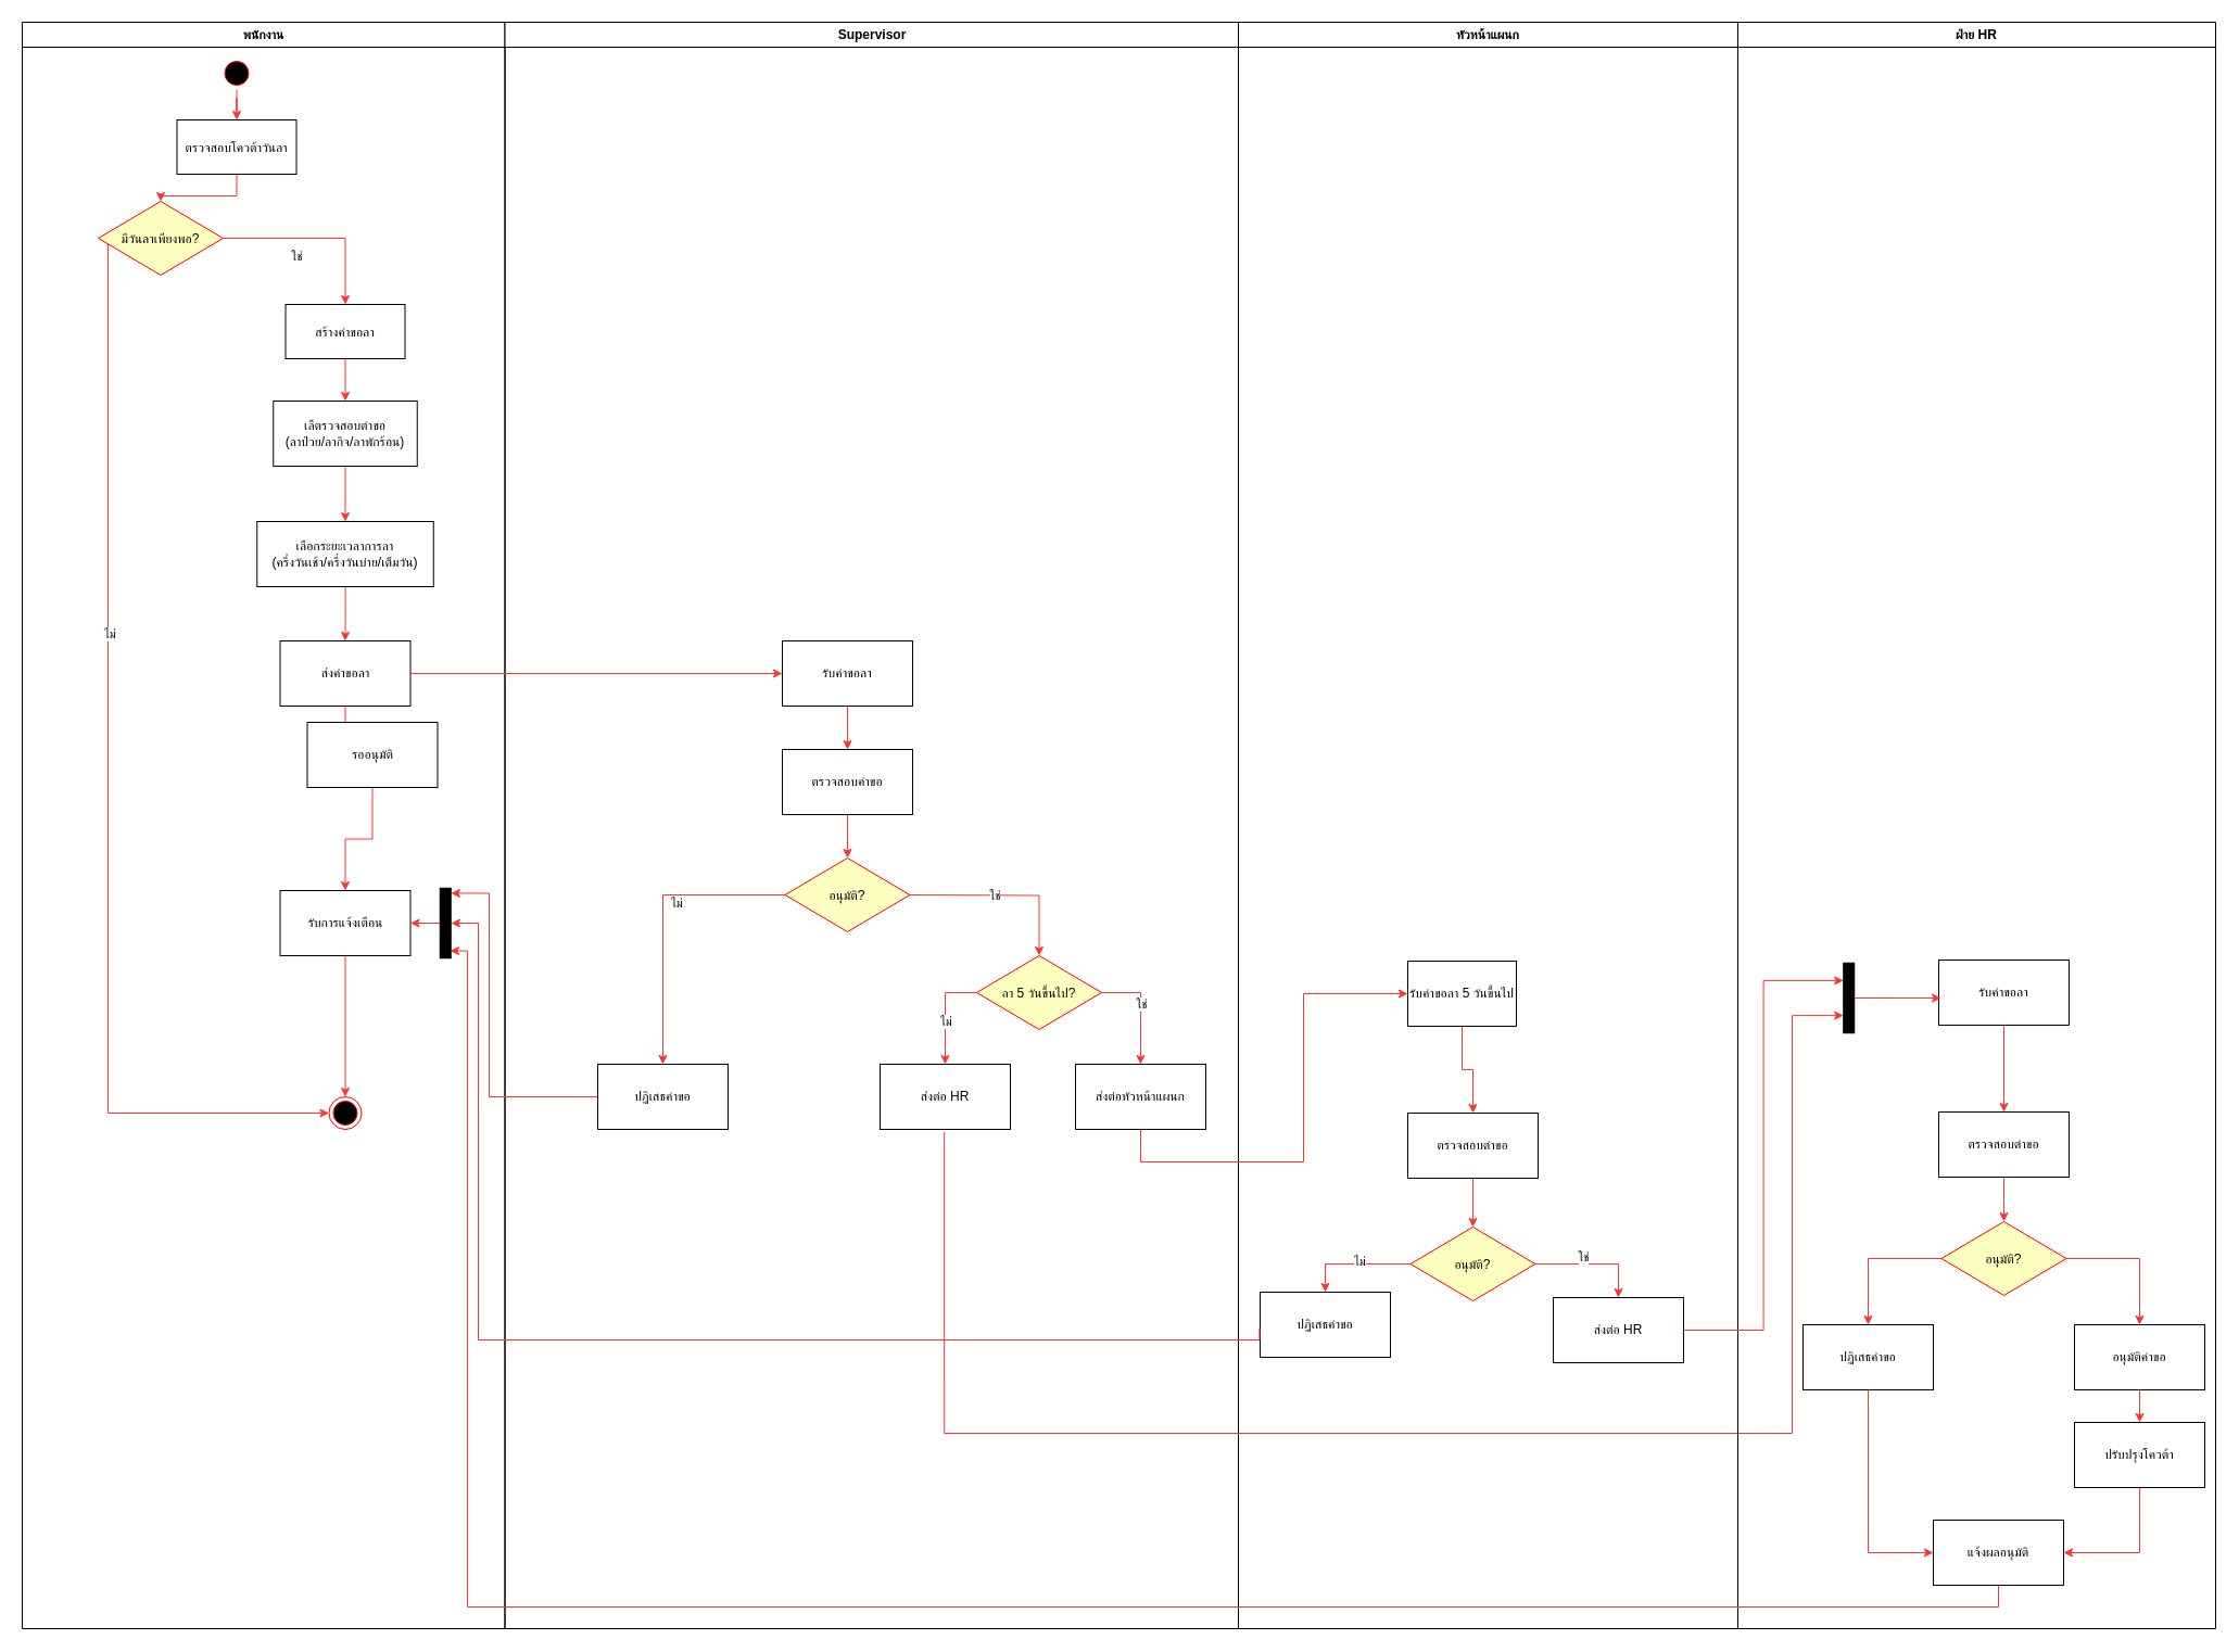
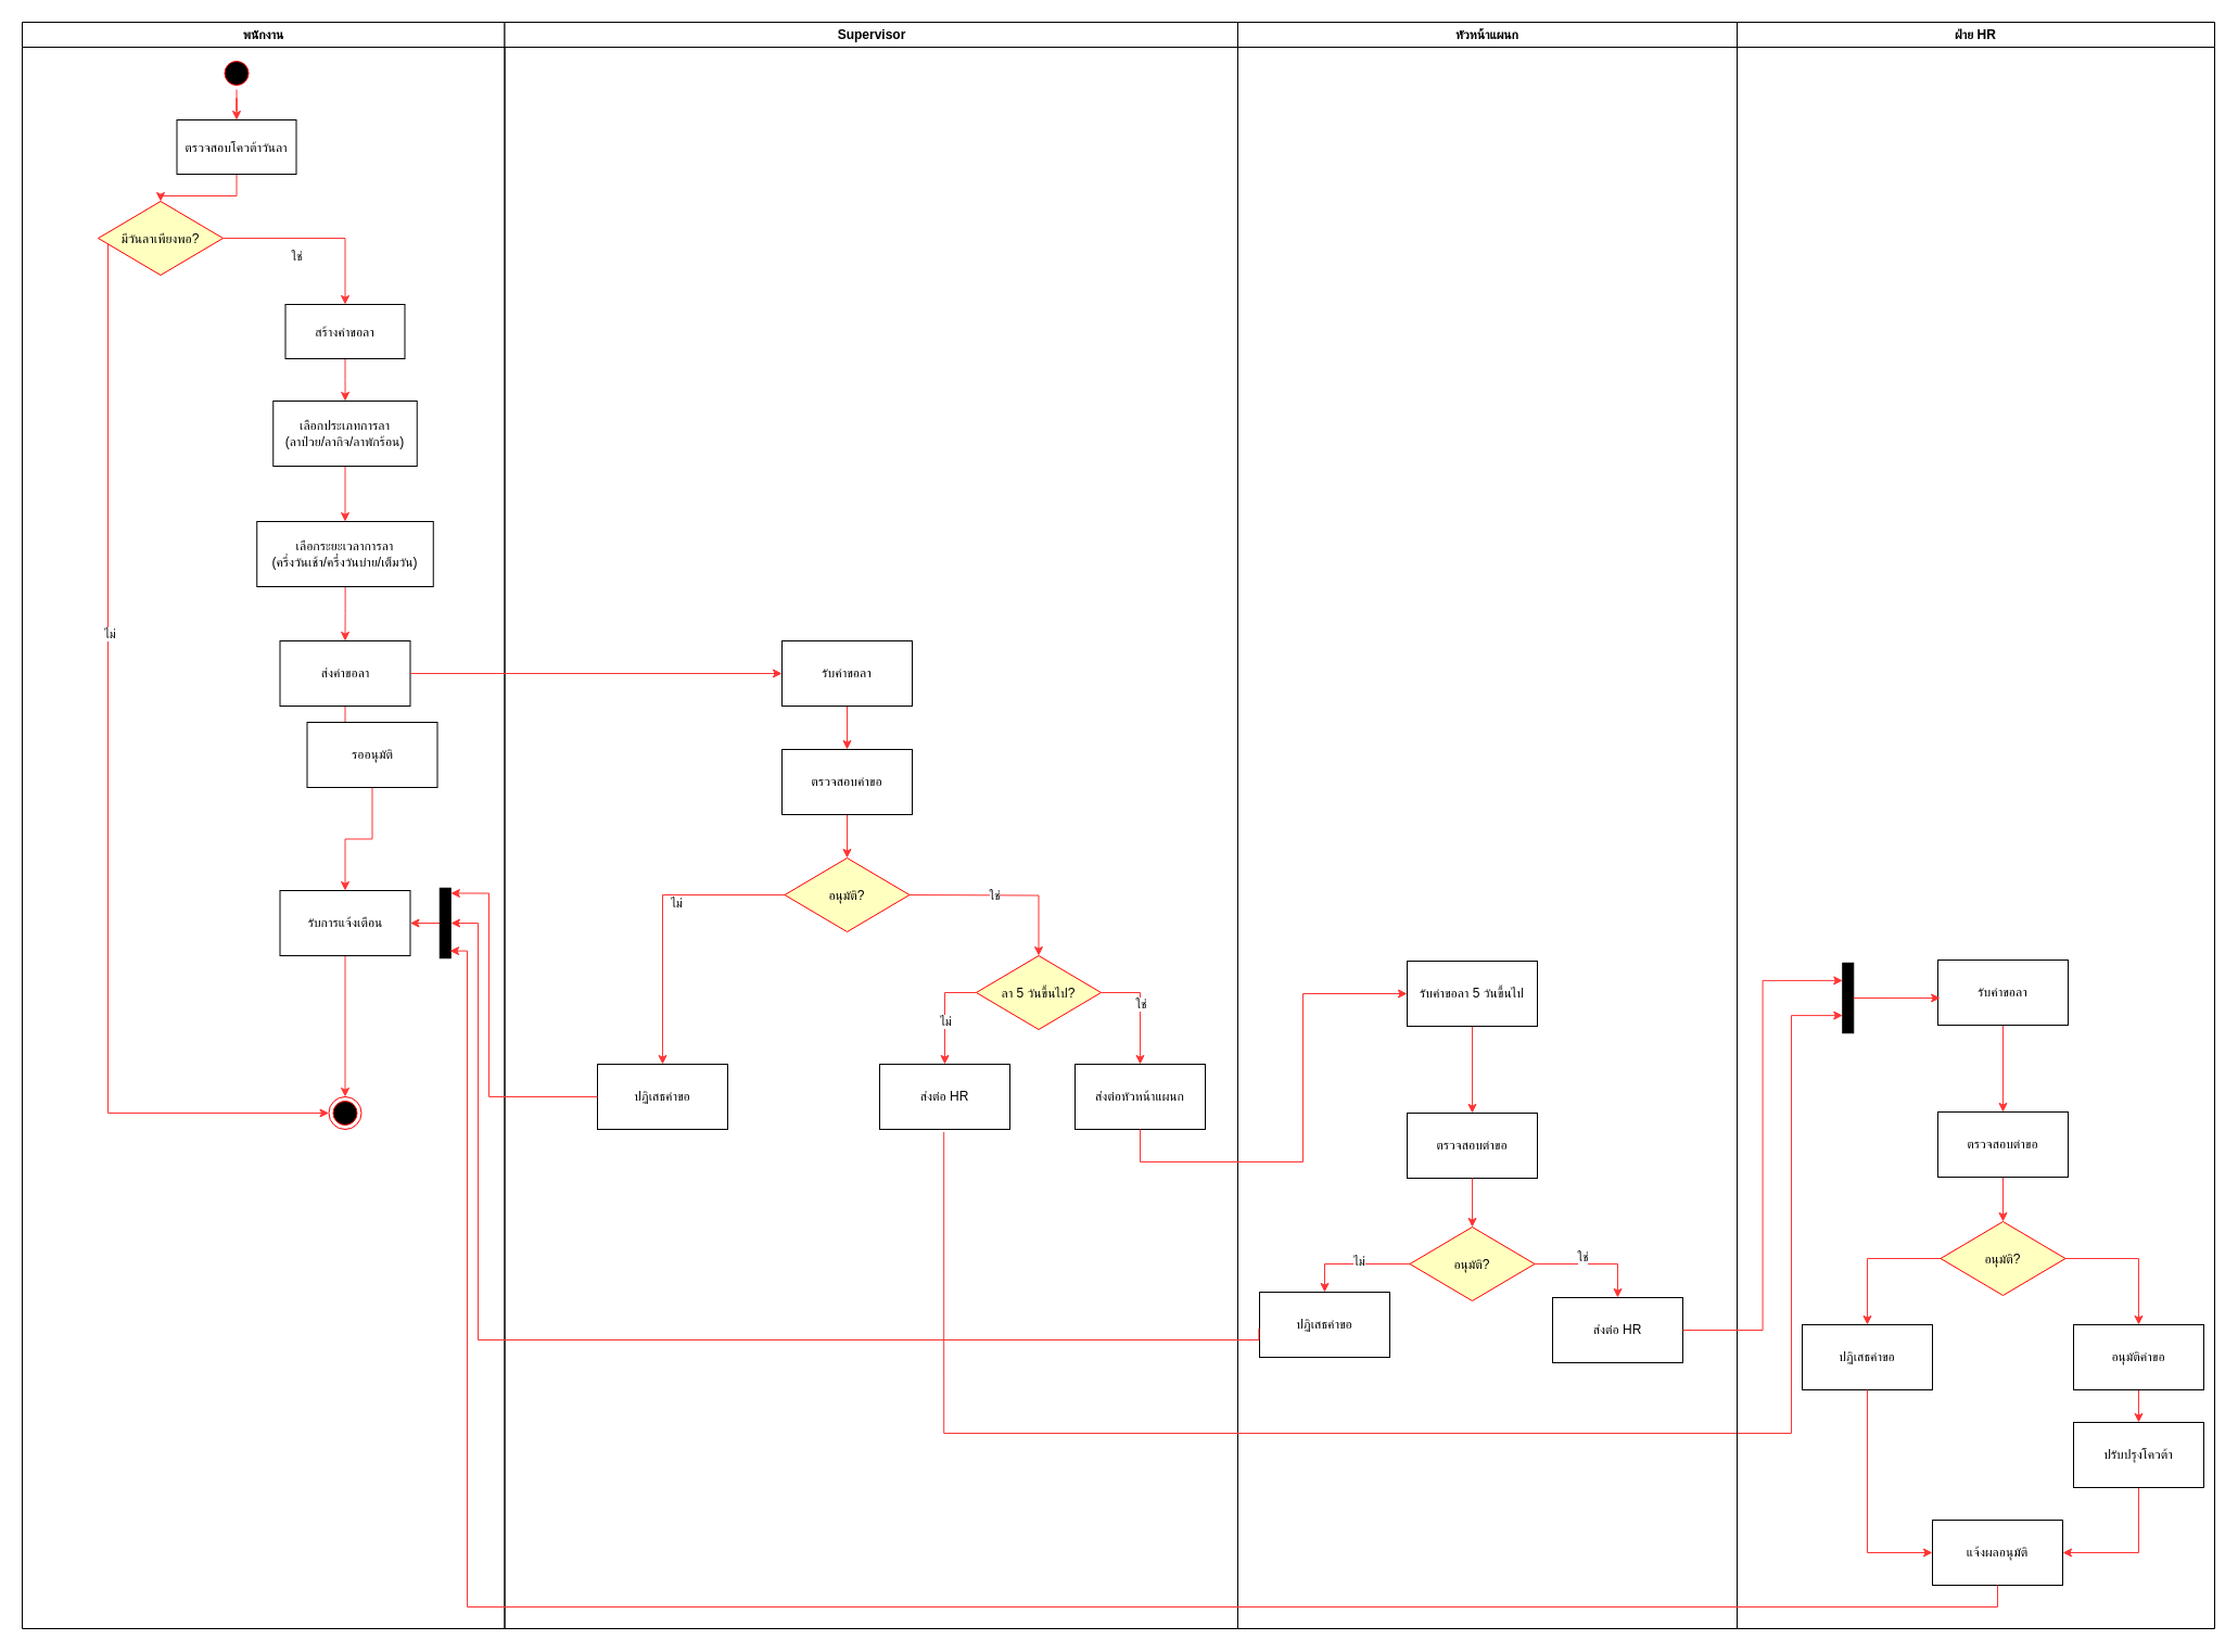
- <mxCell id="16" value="เลืตรวจสอบตำขอ&lt;div&gt;&lt;span style=&quot;color: rgb(0, 0, 0);&quot;&gt;(ลาป่วย/ลากิจ/ลาพักร้อน)&lt;/span&gt;&lt;/div&gt;" style="whiteSpace=wrap;html=1;" parent="2" vertex="1"><mxGeometry x="231.25" y="349" width="132.5" height="60" as="geometry" /></mxCell>
+ <mxCell id="16" value="เลือกประเภทการลา&lt;div&gt;&lt;span style=&quot;color: rgb(0, 0, 0);&quot;&gt;(ลาป่วย/ลากิจ/ลาพักร้อน)&lt;/span&gt;&lt;/div&gt;" style="whiteSpace=wrap;html=1;" parent="2" vertex="1"><mxGeometry x="231.25" y="349" width="132.5" height="60" as="geometry" /></mxCell>
- <mxCell id="47" value="รับคำขอลา 5 วันขึ้นไป" style="whiteSpace=wrap;html=1;" parent="45" vertex="1"><mxGeometry x="156" y="865" width="100" height="60" as="geometry" /></mxCell>
+ <mxCell id="47" value="รับคำขอลา 5 วันขึ้นไป" style="whiteSpace=wrap;html=1;" parent="45" vertex="1"><mxGeometry x="156" y="865" width="120" height="60" as="geometry" /></mxCell>
